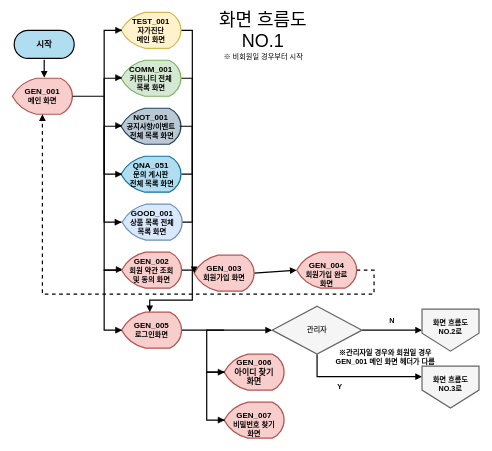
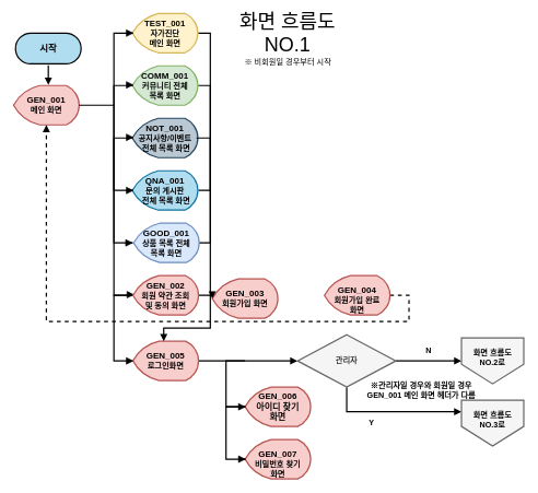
- <mxCell id="19" value="&lt;b&gt;&lt;br&gt;&lt;span data-sheets-userformat=&quot;{&amp;quot;2&amp;quot;:25343,&amp;quot;3&amp;quot;:{&amp;quot;1&amp;quot;:0},&amp;quot;4&amp;quot;:{&amp;quot;1&amp;quot;:2,&amp;quot;2&amp;quot;:14281427},&amp;quot;5&amp;quot;:{&amp;quot;1&amp;quot;:[{&amp;quot;1&amp;quot;:2,&amp;quot;2&amp;quot;:0,&amp;quot;5&amp;quot;:{&amp;quot;1&amp;quot;:2,&amp;quot;2&amp;quot;:0}},{&amp;quot;1&amp;quot;:0,&amp;quot;2&amp;quot;:0,&amp;quot;3&amp;quot;:3},{&amp;quot;1&amp;quot;:1,&amp;quot;2&amp;quot;:0,&amp;quot;4&amp;quot;:3}]},&amp;quot;6&amp;quot;:{&amp;quot;1&amp;quot;:[{&amp;quot;1&amp;quot;:2,&amp;quot;2&amp;quot;:0,&amp;quot;5&amp;quot;:{&amp;quot;1&amp;quot;:2,&amp;quot;2&amp;quot;:0}},{&amp;quot;1&amp;quot;:0,&amp;quot;2&amp;quot;:0,&amp;quot;3&amp;quot;:3},{&amp;quot;1&amp;quot;:1,&amp;quot;2&amp;quot;:0,&amp;quot;4&amp;quot;:1}]},&amp;quot;7&amp;quot;:{&amp;quot;1&amp;quot;:[{&amp;quot;1&amp;quot;:2,&amp;quot;2&amp;quot;:0,&amp;quot;5&amp;quot;:{&amp;quot;1&amp;quot;:2,&amp;quot;2&amp;quot;:0}},{&amp;quot;1&amp;quot;:0,&amp;quot;2&amp;quot;:0,&amp;quot;3&amp;quot;:3},{&amp;quot;1&amp;quot;:1,&amp;quot;2&amp;quot;:0,&amp;quot;4&amp;quot;:1}]},&amp;quot;8&amp;quot;:{&amp;quot;1&amp;quot;:[{&amp;quot;1&amp;quot;:2,&amp;quot;2&amp;quot;:0,&amp;quot;5&amp;quot;:{&amp;quot;1&amp;quot;:2,&amp;quot;2&amp;quot;:0}},{&amp;quot;1&amp;quot;:0,&amp;quot;2&amp;quot;:0,&amp;quot;3&amp;quot;:3},{&amp;quot;1&amp;quot;:1,&amp;quot;2&amp;quot;:0,&amp;quot;4&amp;quot;:1}]},&amp;quot;9&amp;quot;:1,&amp;quot;10&amp;quot;:1,&amp;quot;12&amp;quot;:0,&amp;quot;16&amp;quot;:10,&amp;quot;17&amp;quot;:1}&quot; data-sheets-value=&quot;{&amp;quot;1&amp;quot;:2,&amp;quot;2&amp;quot;:&amp;quot;GEN_001&amp;quot;}&quot; style=&quot;font-size: 10pt; font-family: Arial; font-style: normal; text-align: center;&quot;&gt;QNA_051&lt;br&gt;&lt;/span&gt;문의 게시판&lt;br&gt;&amp;nbsp;전체 목록 화면&lt;br&gt;&lt;br&gt;&lt;/b&gt;" style="strokeWidth=2;html=1;shape=mxgraph.flowchart.display;whiteSpace=wrap;fillColor=#b1ddf0;strokeColor=#10739e;" parent="1" vertex="1"><mxGeometry x="201" y="260" width="100" height="60" as="geometry" /></mxCell>
+ <mxCell id="19" value="&lt;b&gt;&lt;br&gt;&lt;span data-sheets-userformat=&quot;{&amp;quot;2&amp;quot;:25343,&amp;quot;3&amp;quot;:{&amp;quot;1&amp;quot;:0},&amp;quot;4&amp;quot;:{&amp;quot;1&amp;quot;:2,&amp;quot;2&amp;quot;:14281427},&amp;quot;5&amp;quot;:{&amp;quot;1&amp;quot;:[{&amp;quot;1&amp;quot;:2,&amp;quot;2&amp;quot;:0,&amp;quot;5&amp;quot;:{&amp;quot;1&amp;quot;:2,&amp;quot;2&amp;quot;:0}},{&amp;quot;1&amp;quot;:0,&amp;quot;2&amp;quot;:0,&amp;quot;3&amp;quot;:3},{&amp;quot;1&amp;quot;:1,&amp;quot;2&amp;quot;:0,&amp;quot;4&amp;quot;:3}]},&amp;quot;6&amp;quot;:{&amp;quot;1&amp;quot;:[{&amp;quot;1&amp;quot;:2,&amp;quot;2&amp;quot;:0,&amp;quot;5&amp;quot;:{&amp;quot;1&amp;quot;:2,&amp;quot;2&amp;quot;:0}},{&amp;quot;1&amp;quot;:0,&amp;quot;2&amp;quot;:0,&amp;quot;3&amp;quot;:3},{&amp;quot;1&amp;quot;:1,&amp;quot;2&amp;quot;:0,&amp;quot;4&amp;quot;:1}]},&amp;quot;7&amp;quot;:{&amp;quot;1&amp;quot;:[{&amp;quot;1&amp;quot;:2,&amp;quot;2&amp;quot;:0,&amp;quot;5&amp;quot;:{&amp;quot;1&amp;quot;:2,&amp;quot;2&amp;quot;:0}},{&amp;quot;1&amp;quot;:0,&amp;quot;2&amp;quot;:0,&amp;quot;3&amp;quot;:3},{&amp;quot;1&amp;quot;:1,&amp;quot;2&amp;quot;:0,&amp;quot;4&amp;quot;:1}]},&amp;quot;8&amp;quot;:{&amp;quot;1&amp;quot;:[{&amp;quot;1&amp;quot;:2,&amp;quot;2&amp;quot;:0,&amp;quot;5&amp;quot;:{&amp;quot;1&amp;quot;:2,&amp;quot;2&amp;quot;:0}},{&amp;quot;1&amp;quot;:0,&amp;quot;2&amp;quot;:0,&amp;quot;3&amp;quot;:3},{&amp;quot;1&amp;quot;:1,&amp;quot;2&amp;quot;:0,&amp;quot;4&amp;quot;:1}]},&amp;quot;9&amp;quot;:1,&amp;quot;10&amp;quot;:1,&amp;quot;12&amp;quot;:0,&amp;quot;16&amp;quot;:10,&amp;quot;17&amp;quot;:1}&quot; data-sheets-value=&quot;{&amp;quot;1&amp;quot;:2,&amp;quot;2&amp;quot;:&amp;quot;GEN_001&amp;quot;}&quot; style=&quot;font-size: 10pt; font-family: Arial; font-style: normal; text-align: center;&quot;&gt;QNA_001&lt;br&gt;&lt;/span&gt;문의 게시판&lt;br&gt;&amp;nbsp;전체 목록 화면&lt;br&gt;&lt;br&gt;&lt;/b&gt;" style="strokeWidth=2;html=1;shape=mxgraph.flowchart.display;whiteSpace=wrap;fillColor=#b1ddf0;strokeColor=#10739e;" parent="1" vertex="1"><mxGeometry x="201" y="260" width="100" height="60" as="geometry" /></mxCell>
- <mxCell id="9" style="edgeStyle=none;rounded=0;orthogonalLoop=1;jettySize=auto;html=1;exitX=1;exitY=0.5;exitDx=0;exitDy=0;exitPerimeter=0;entryX=0;entryY=0.5;entryDx=0;entryDy=0;entryPerimeter=0;strokeWidth=2;endArrow=block;endFill=1;" parent="1" source="10" target="12" edge="1"><mxGeometry relative="1" as="geometry" /></mxCell>
